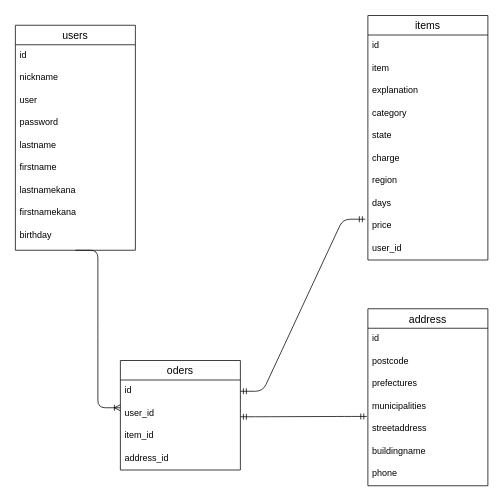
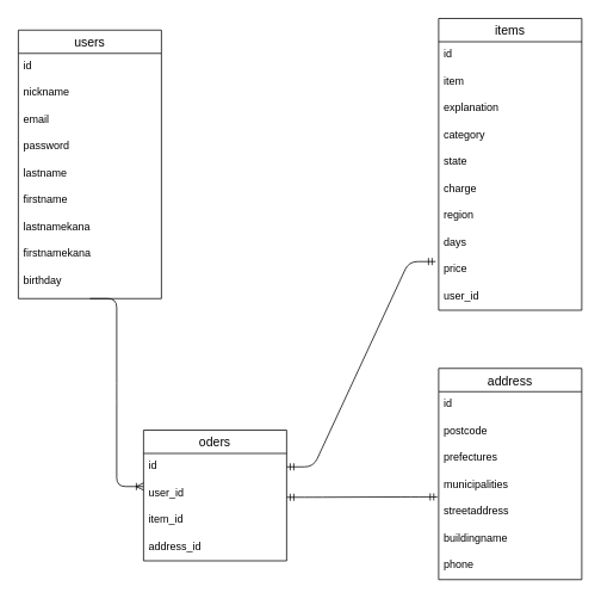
- <mxCell id="6" value="user" style="text;strokeColor=none;fillColor=none;spacingLeft=4;spacingRight=4;overflow=hidden;rotatable=0;points=[[0,0.5],[1,0.5]];portConstraint=eastwest;fontSize=12;" vertex="1" parent="3"><mxGeometry y="86" width="160" height="30" as="geometry" /></mxCell>
+ <mxCell id="6" value="email" style="text;strokeColor=none;fillColor=none;spacingLeft=4;spacingRight=4;overflow=hidden;rotatable=0;points=[[0,0.5],[1,0.5]];portConstraint=eastwest;fontSize=12;" vertex="1" parent="3"><mxGeometry y="86" width="160" height="30" as="geometry" /></mxCell>
